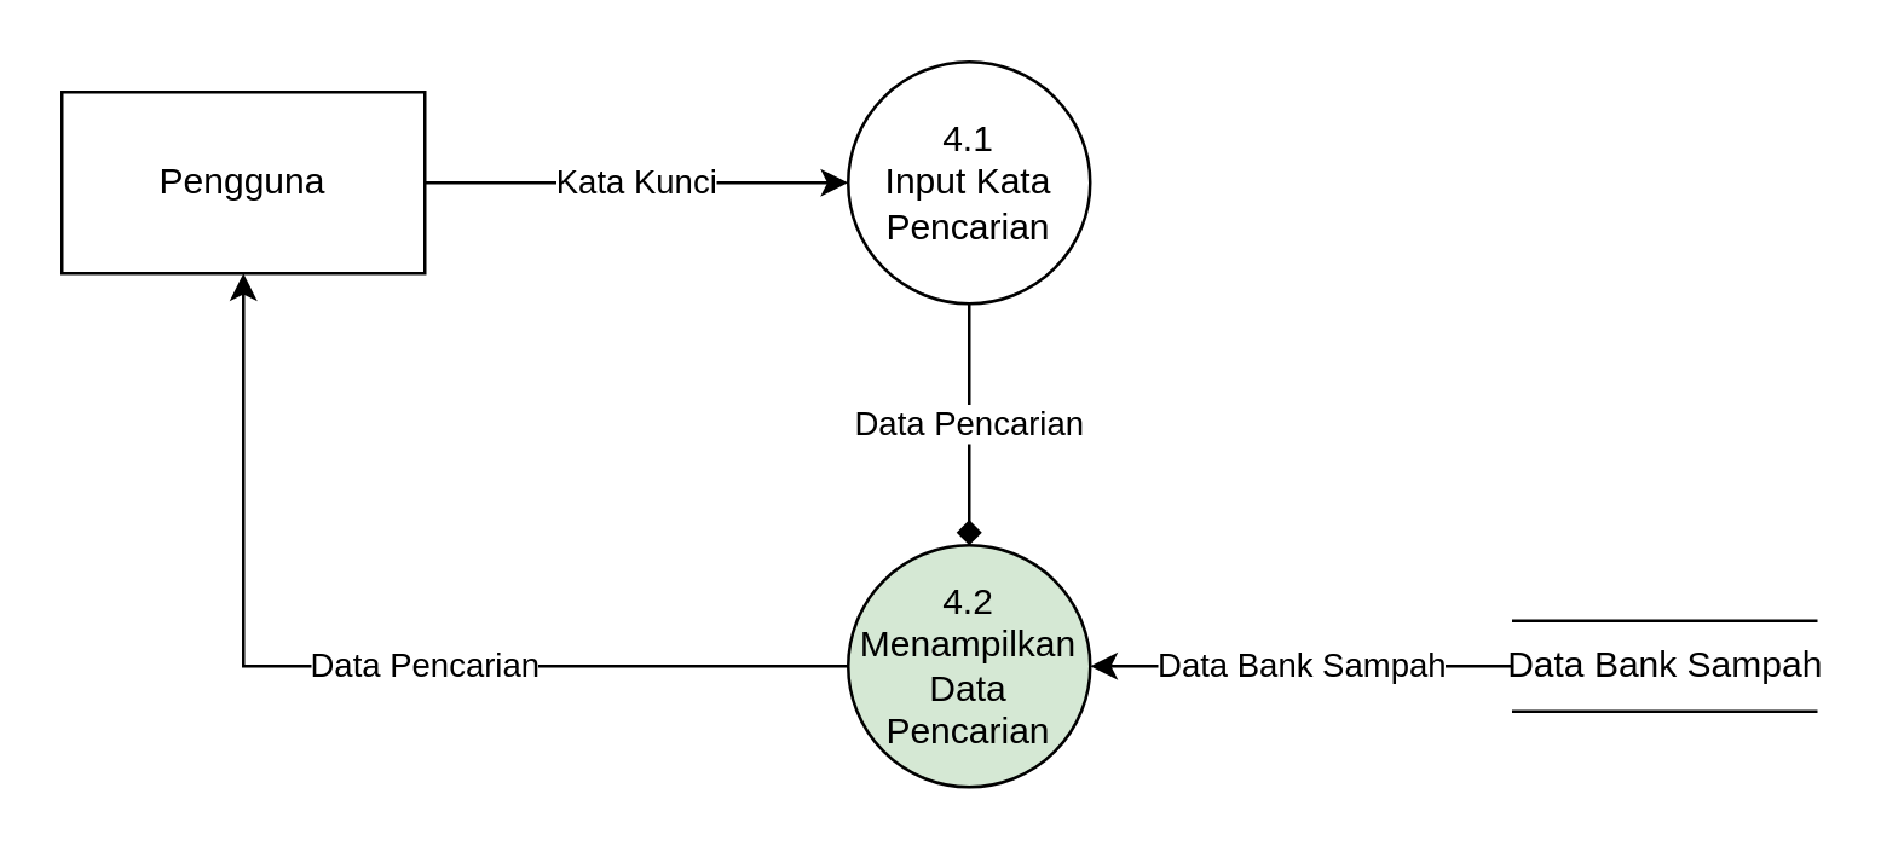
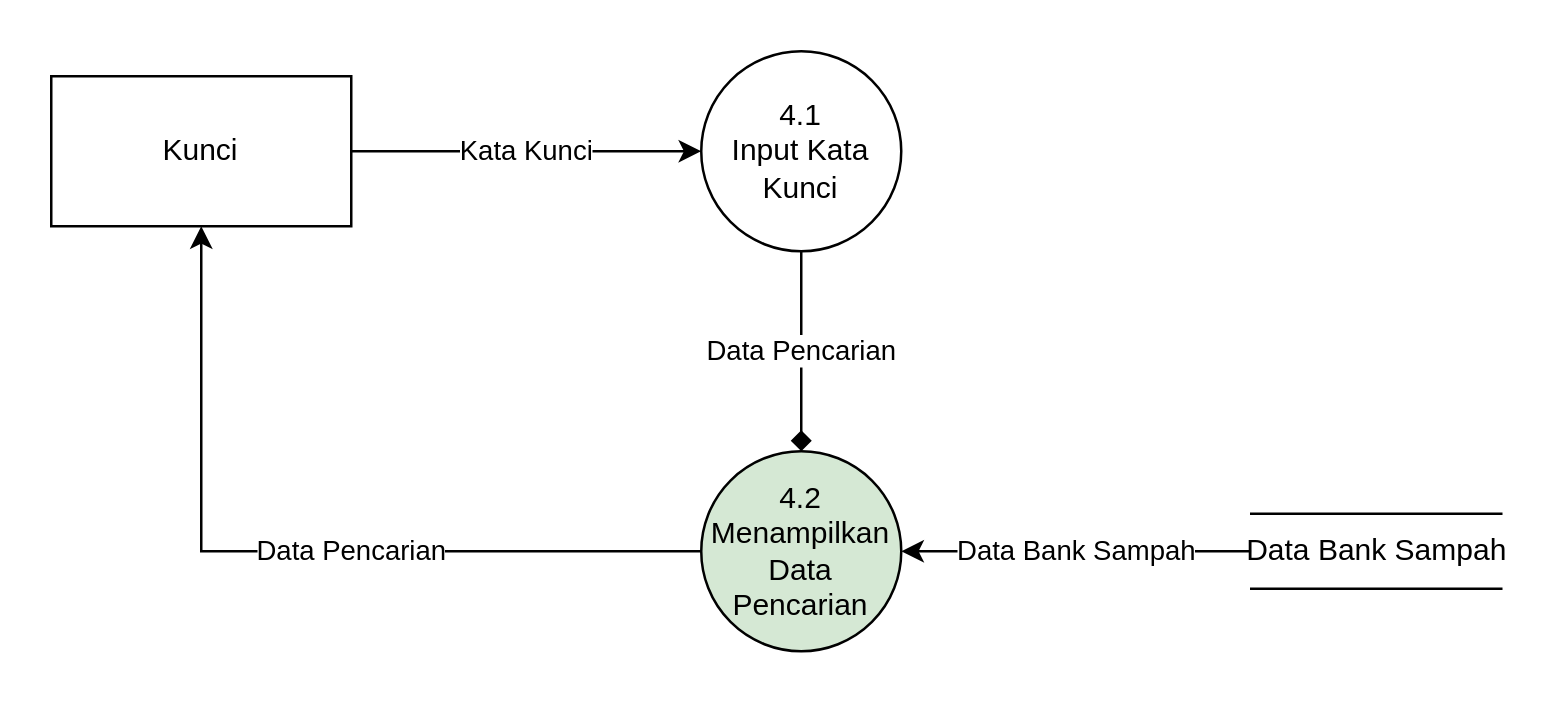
- <mxCell id="3" value="Pengguna" style="rounded=0;whiteSpace=wrap;html=1;" vertex="1" parent="1"><mxGeometry x="20" y="30" width="120" height="60" as="geometry" /></mxCell>
+ <mxCell id="3" value="Kunci" style="rounded=0;whiteSpace=wrap;html=1;" vertex="1" parent="1"><mxGeometry x="20" y="30" width="120" height="60" as="geometry" /></mxCell>
- <mxCell id="5" value="4.1&lt;br&gt;Input Kata Pencarian" style="ellipse;whiteSpace=wrap;html=1;aspect=fixed;" vertex="1" parent="1"><mxGeometry x="280" y="20" width="80" height="80" as="geometry" /></mxCell>
+ <mxCell id="5" value="4.1&lt;br&gt;Input Kata Kunci" style="ellipse;whiteSpace=wrap;html=1;aspect=fixed;" vertex="1" parent="1"><mxGeometry x="280" y="20" width="80" height="80" as="geometry" /></mxCell>
